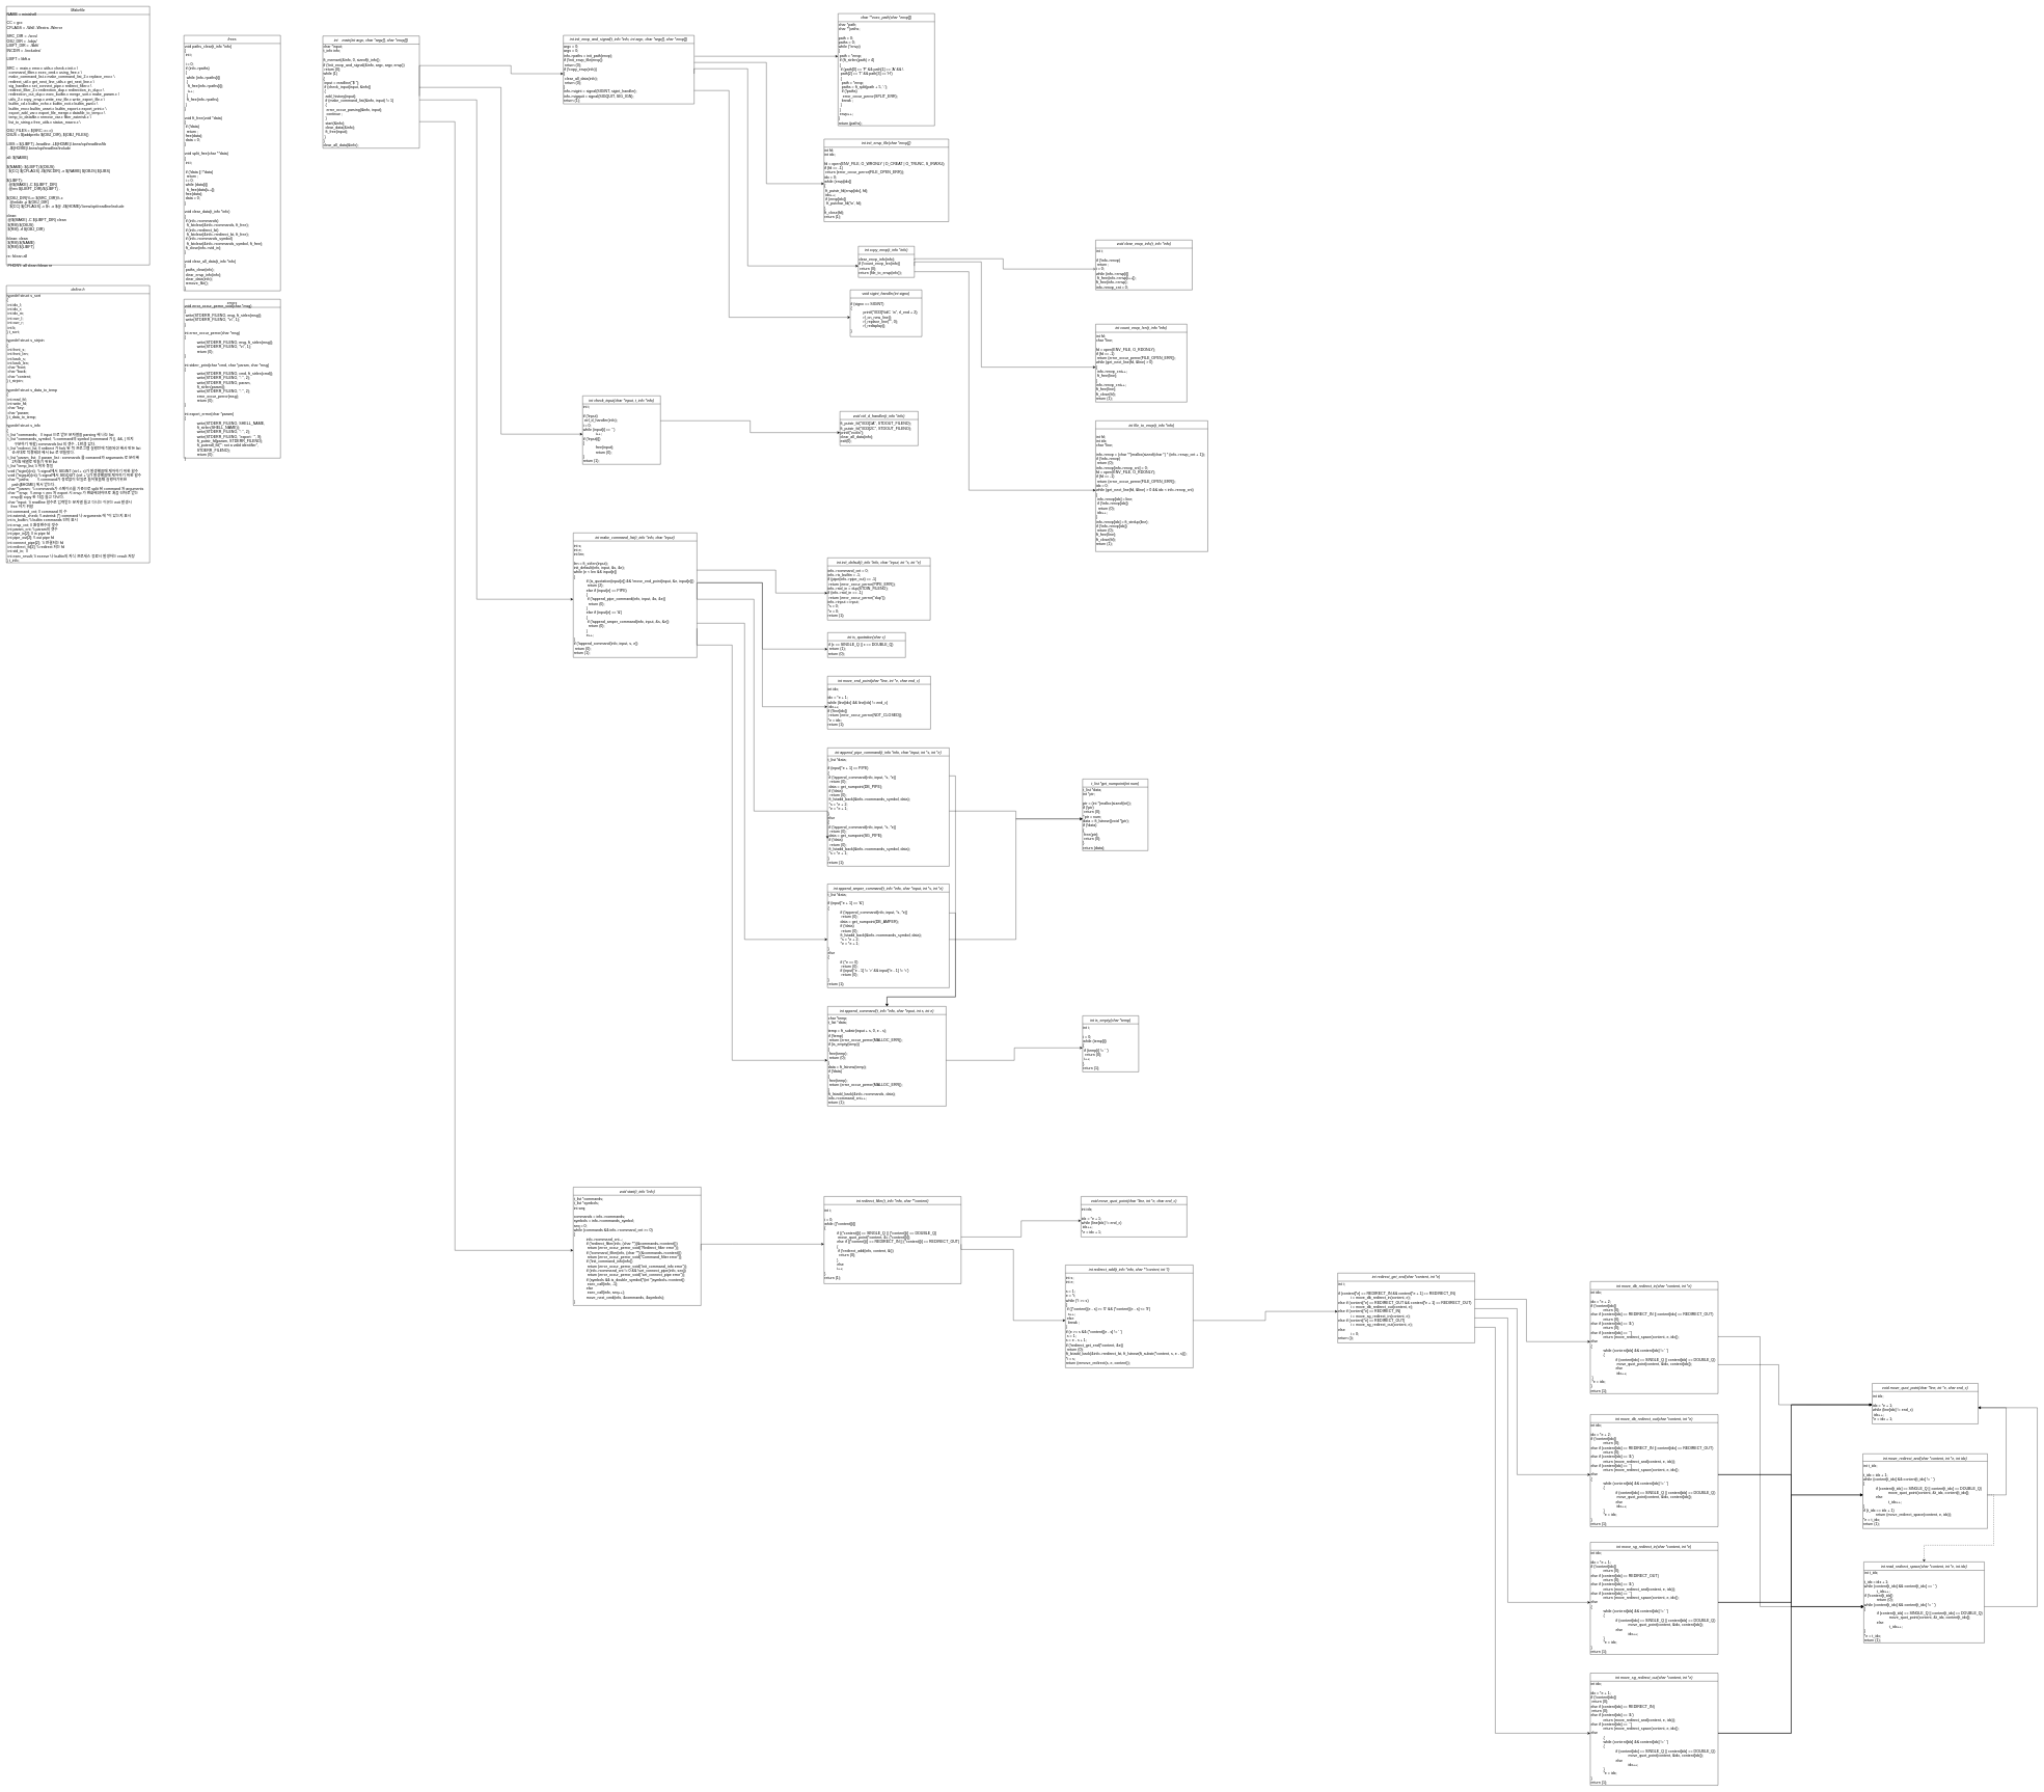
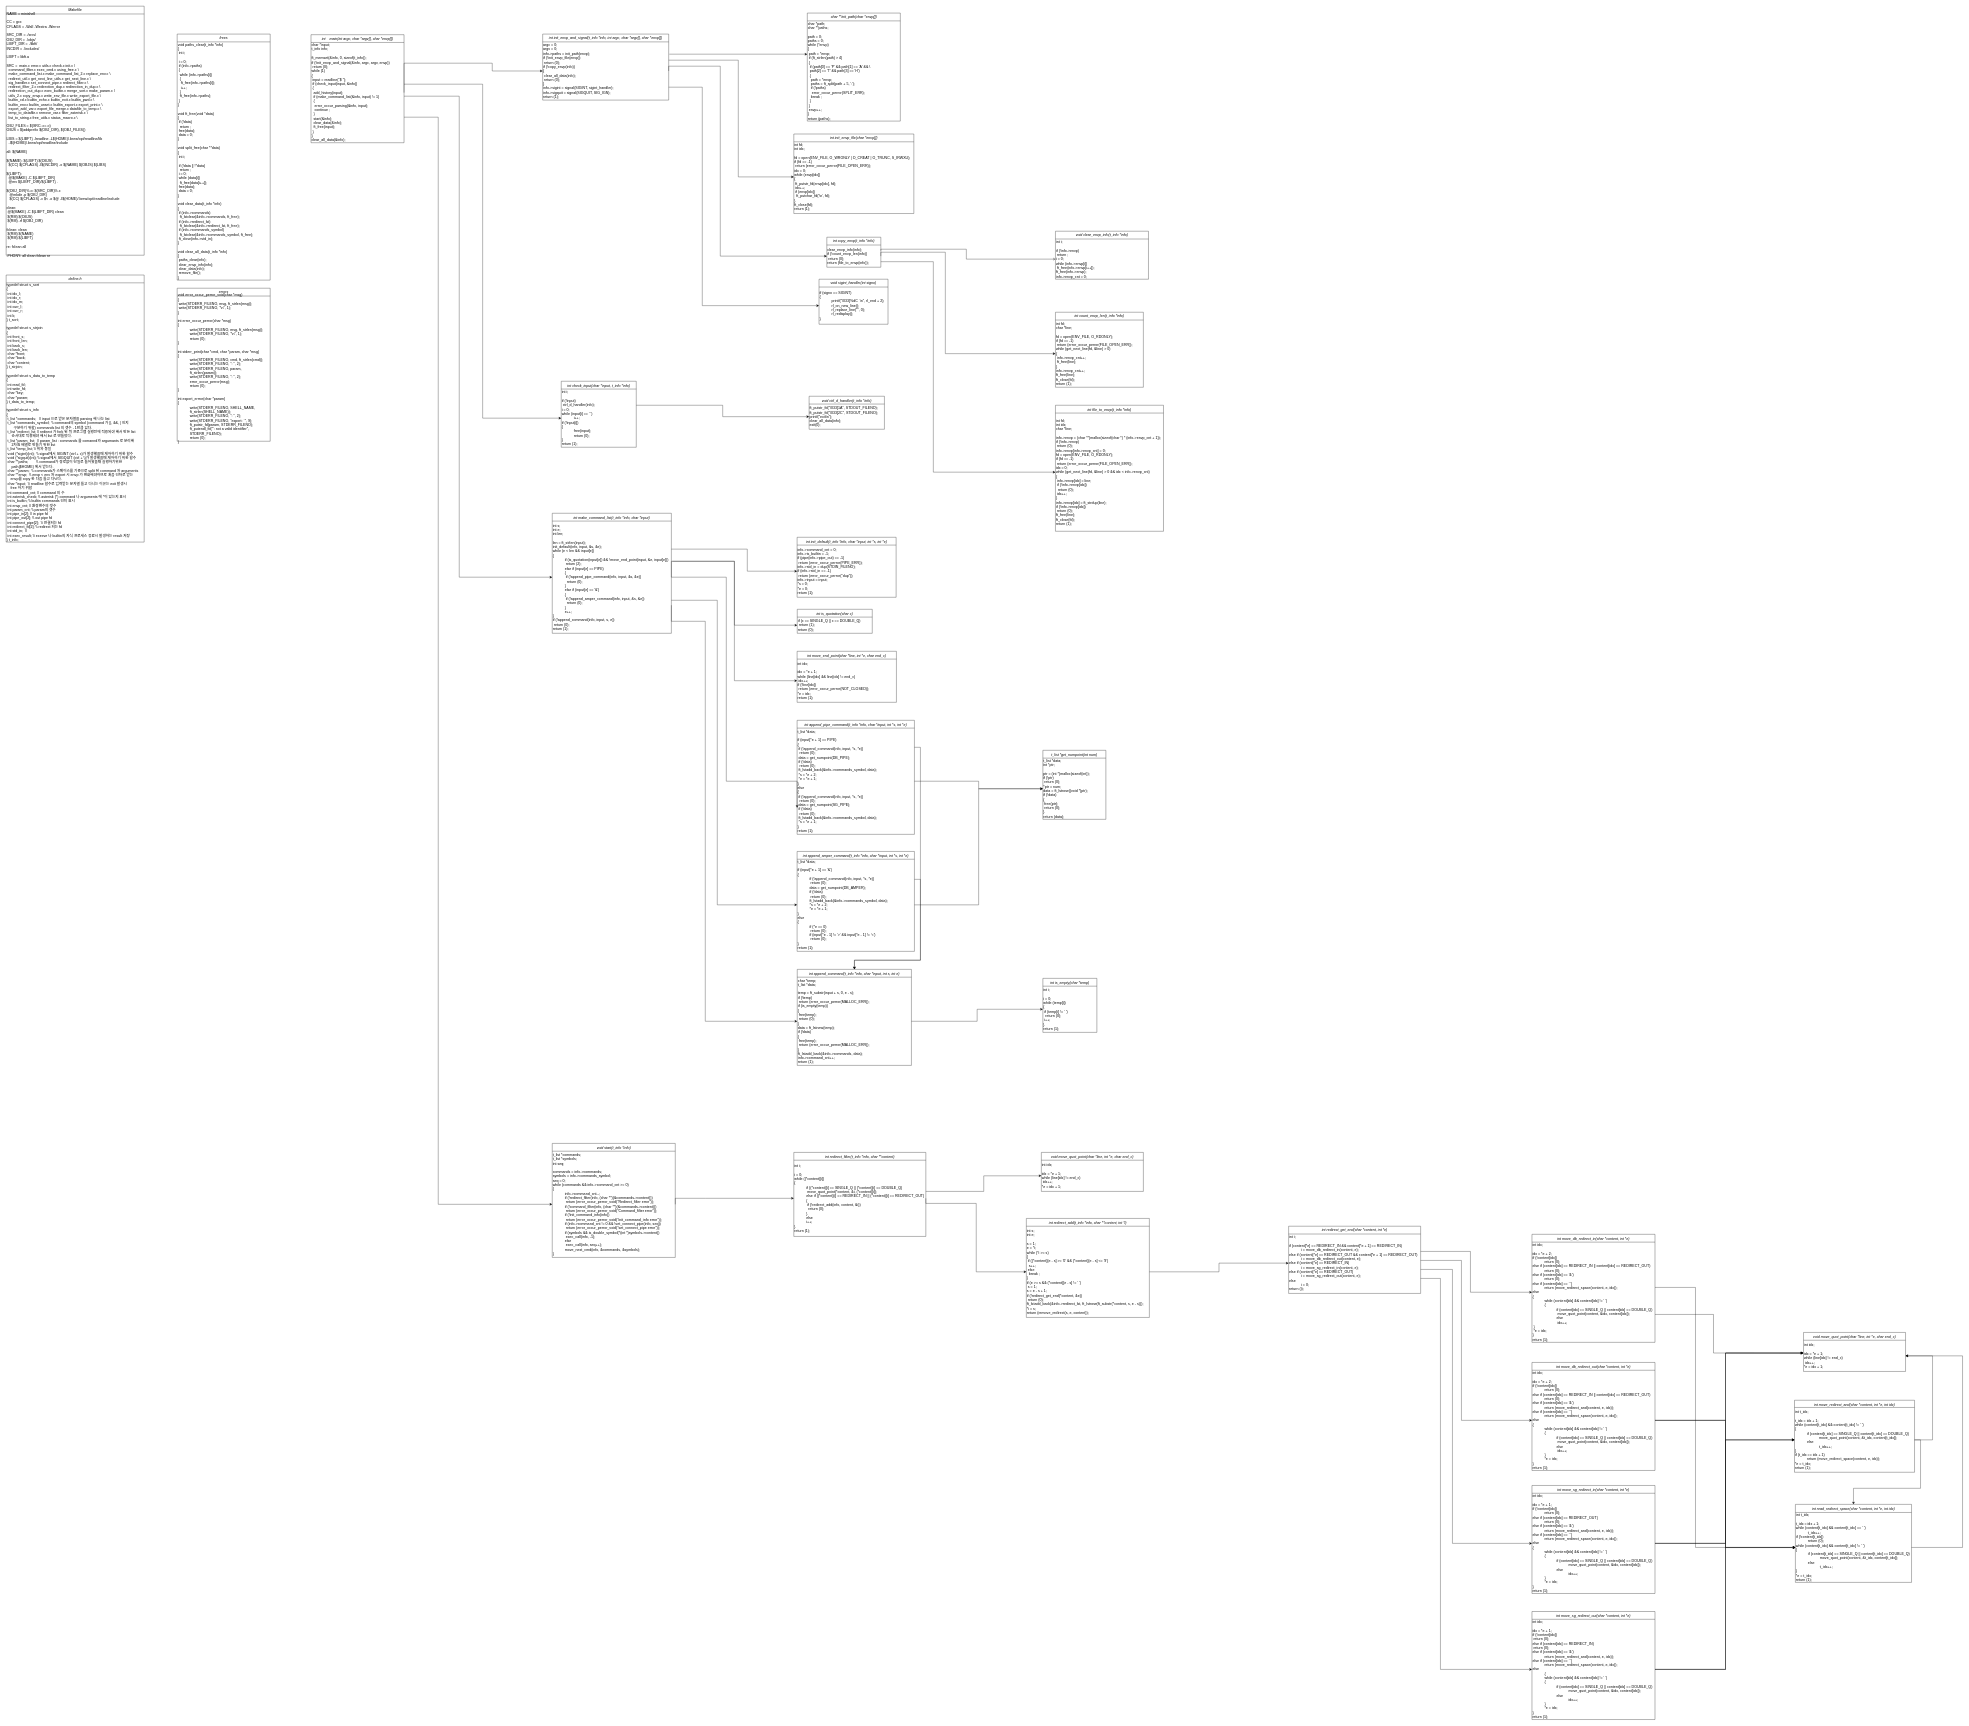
- <mxCell id="10" value="char **exec_path(char *envp[])" style="swimlane;fontStyle=2;align=center;verticalAlign=top;childLayout=stackLayout;horizontal=1;startSize=26;horizontalStack=0;resizeParent=1;resizeLast=0;collapsible=1;marginBottom=0;rounded=0;shadow=0;strokeWidth=1;" parent="1" vertex="1"><mxGeometry x="2690" y="43" width="310" height="360" as="geometry"><mxRectangle x="230" y="140" width="160" height="26" as="alternateBounds" /></mxGeometry></mxCell>
+ <mxCell id="10" value="char **init_path(char *envp[])" style="swimlane;fontStyle=2;align=center;verticalAlign=top;childLayout=stackLayout;horizontal=1;startSize=26;horizontalStack=0;resizeParent=1;resizeLast=0;collapsible=1;marginBottom=0;rounded=0;shadow=0;strokeWidth=1;" parent="1" vertex="1"><mxGeometry x="2690" y="43" width="310" height="360" as="geometry"><mxRectangle x="230" y="140" width="160" height="26" as="alternateBounds" /></mxGeometry></mxCell>
- <mxCell id="115" style="edgeStyle=orthogonalEdgeStyle;rounded=0;orthogonalLoop=1;jettySize=auto;html=1;exitX=1;exitY=0.5;exitDx=0;exitDy=0;dashed=1;" edge="1" parent="1" source="91" target="92"><mxGeometry relative="1" as="geometry" /></mxCell>
+ <mxCell id="115" style="edgeStyle=orthogonalEdgeStyle;rounded=0;orthogonalLoop=1;jettySize=auto;html=1;exitX=1;exitY=0.5;exitDx=0;exitDy=0;" edge="1" parent="1" source="91" target="92"><mxGeometry relative="1" as="geometry" /></mxCell>
